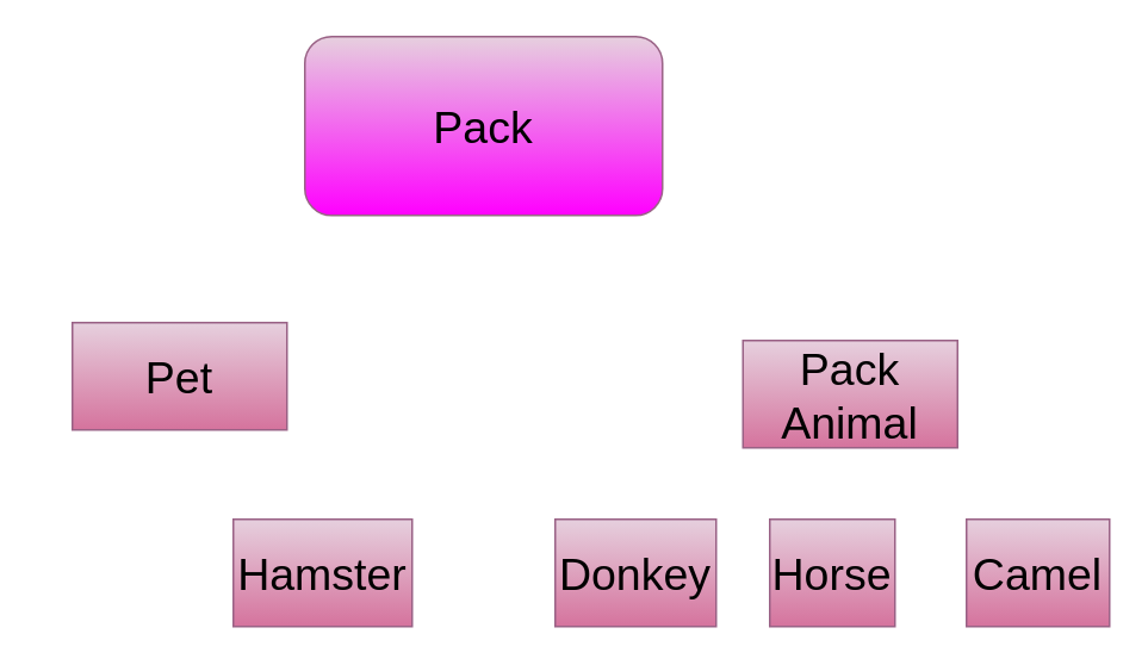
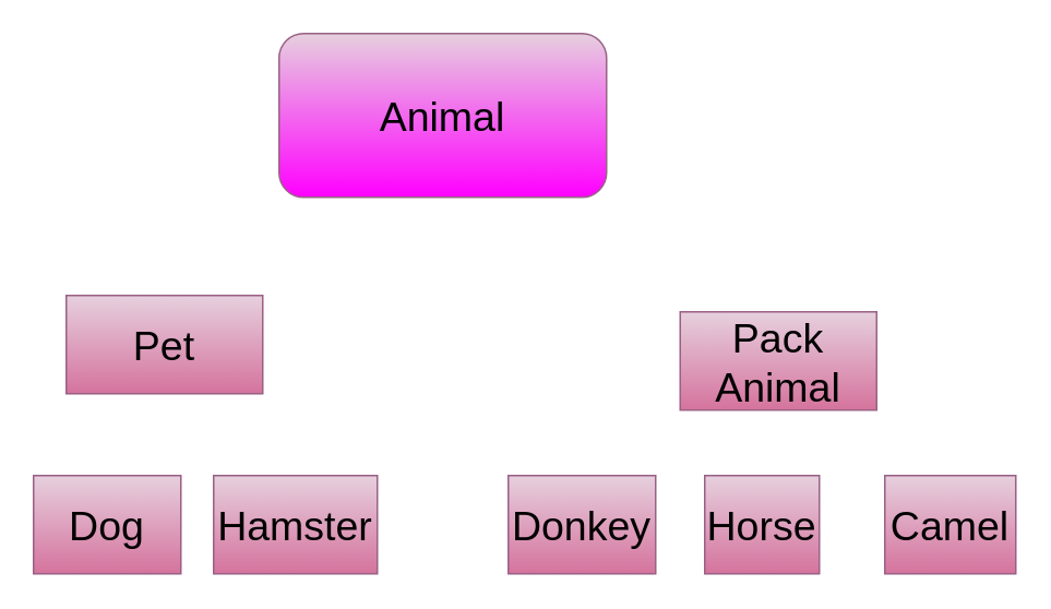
- <mxCell id="2" value="&lt;font style=&quot;font-size: 25px;&quot;&gt;Pack&lt;/font&gt;" style="rounded=1;whiteSpace=wrap;html=1;fillColor=#e6d0de;strokeColor=#996185;gradientColor=#FF00FF;" vertex="1" parent="1"><mxGeometry x="170" y="20" width="200" height="100" as="geometry" /></mxCell>
+ <mxCell id="2" value="&lt;font style=&quot;font-size: 25px;&quot;&gt;Animal&lt;/font&gt;" style="rounded=1;whiteSpace=wrap;html=1;fillColor=#e6d0de;strokeColor=#996185;gradientColor=#FF00FF;" vertex="1" parent="1"><mxGeometry x="170" y="20" width="200" height="100" as="geometry" /></mxCell>
+ <mxCell id="5" value="Dog" style="rounded=0;whiteSpace=wrap;html=1;fontSize=25;gradientColor=#d5739d;fillColor=#e6d0de;strokeColor=#996185;" vertex="1" parent="1"><mxGeometry x="20" y="290" width="90" height="60" as="geometry" /></mxCell>
